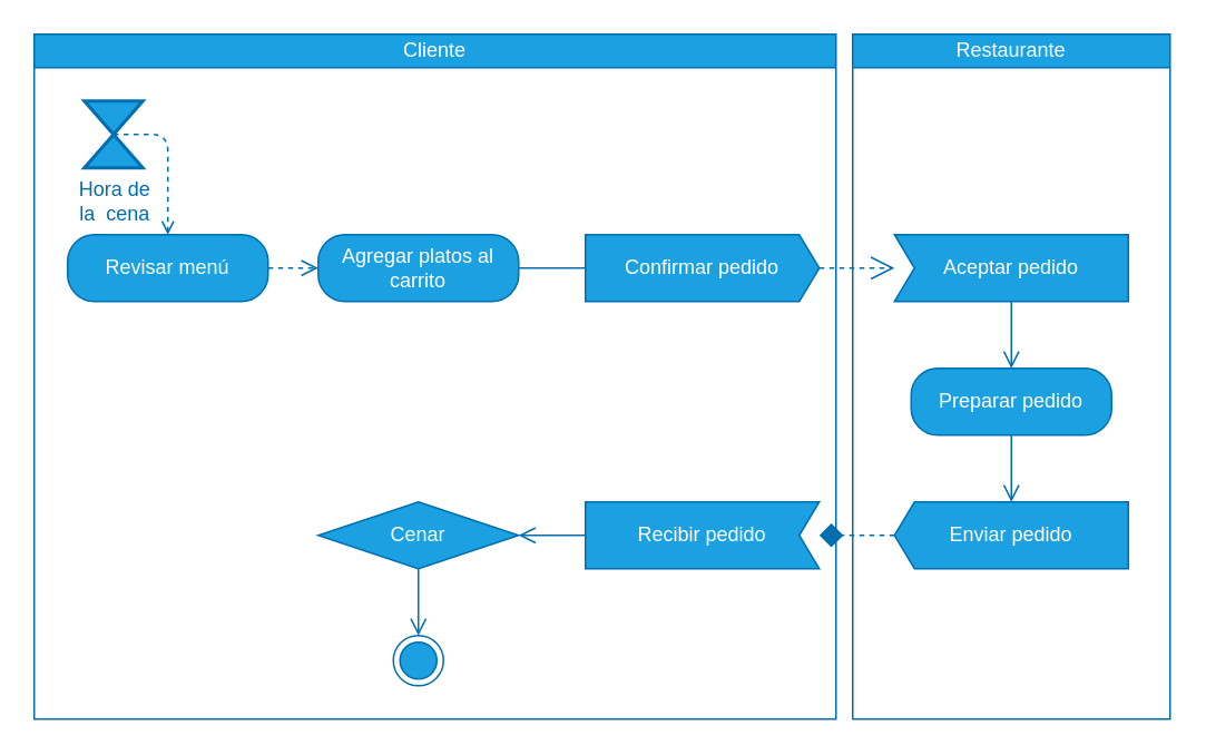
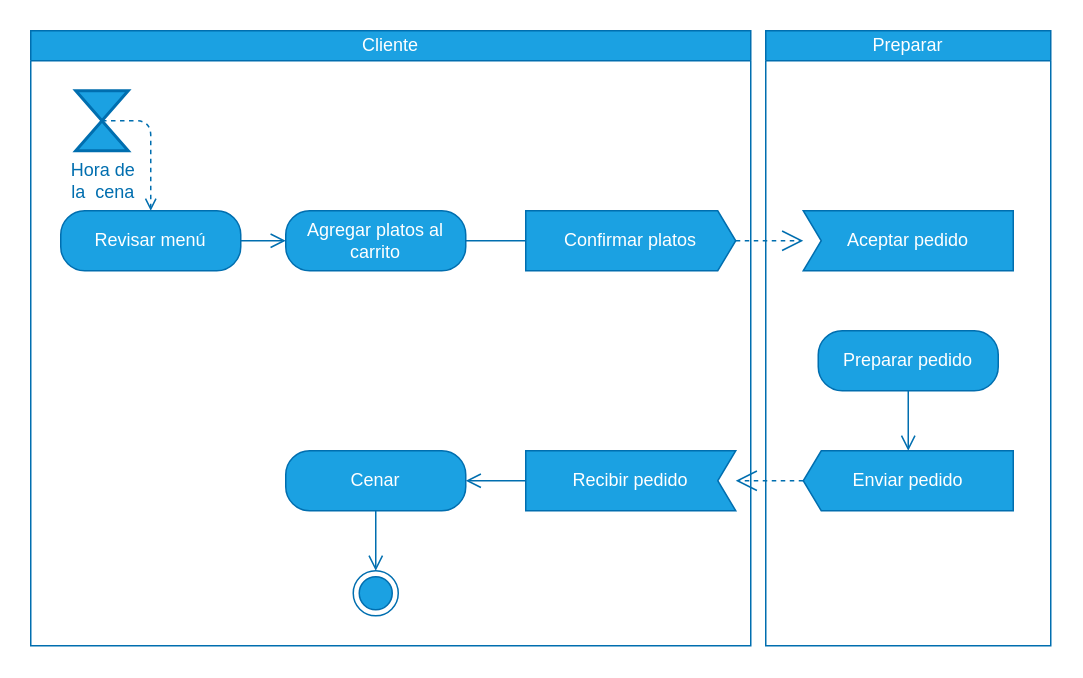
- <mxCell id="13" value="Restaurante" style="swimlane;startSize=20;whiteSpace=wrap;html=1;fontStyle=0;fillColor=#1ba1e2;fontColor=#ffffff;strokeColor=#006EAF;" vertex="1" parent="1"><mxGeometry x="510" y="20" width="190" height="410" as="geometry" /></mxCell>
+ <mxCell id="13" value="Preparar" style="swimlane;startSize=20;whiteSpace=wrap;html=1;fontStyle=0;fillColor=#1ba1e2;fontColor=#ffffff;strokeColor=#006EAF;" vertex="1" parent="1"><mxGeometry x="510" y="20" width="190" height="410" as="geometry" /></mxCell>
- <mxCell id="3" value="" style="edgeStyle=orthogonalEdgeStyle;html=1;verticalAlign=bottom;endArrow=open;endSize=8;strokeColor=#006EAF;fontStyle=0;fillColor=#1ba1e2;dashed=1;" edge="1" source="2" parent="1" target="4"><mxGeometry relative="1" as="geometry"><mxPoint x="100" y="240" as="targetPoint" /></mxGeometry></mxCell>
+ <mxCell id="3" value="" style="edgeStyle=orthogonalEdgeStyle;html=1;verticalAlign=bottom;endArrow=open;endSize=8;strokeColor=#006EAF;fontStyle=0;fillColor=#1ba1e2;" edge="1" source="2" parent="1" target="4"><mxGeometry relative="1" as="geometry"><mxPoint x="100" y="240" as="targetPoint" /></mxGeometry></mxCell>
- <mxCell id="19" value="Confirmar pedido" style="shape=mxgraph.sysml.sendSigAct;whiteSpace=wrap;align=center;fontStyle=0;fillColor=#1ba1e2;fontColor=#ffffff;strokeColor=#006EAF;" vertex="1" parent="1"><mxGeometry x="350" y="140" width="140" height="40" as="geometry" /></mxCell>
+ <mxCell id="19" value="Confirmar platos" style="shape=mxgraph.sysml.sendSigAct;whiteSpace=wrap;align=center;fontStyle=0;fillColor=#1ba1e2;fontColor=#ffffff;strokeColor=#006EAF;" vertex="1" parent="1"><mxGeometry x="350" y="140" width="140" height="40" as="geometry" /></mxCell>
- <mxCell id="18" value="" style="edgeStyle=orthogonalEdgeStyle;html=1;verticalAlign=bottom;endArrow=open;endSize=8;strokeColor=#006EAF;fontStyle=0;fillColor=#1ba1e2;" edge="1" parent="13" source="14" target="15"><mxGeometry relative="1" as="geometry"><mxPoint x="90" y="225" as="targetPoint" /><mxPoint x="105" y="250" as="sourcePoint" /></mxGeometry></mxCell>
- <mxCell id="8" value="Cenar" style="rhombus;whiteSpace=wrap;html=1;arcSize=40;fontColor=#ffffff;fillColor=#1ba1e2;strokeColor=#006EAF;fontStyle=0;" vertex="1" parent="6"><mxGeometry x="170" y="280" width="120" height="40" as="geometry" /></mxCell>
+ <mxCell id="8" value="Cenar" style="rounded=1;whiteSpace=wrap;html=1;arcSize=40;fontColor=#ffffff;fillColor=#1ba1e2;strokeColor=#006EAF;fontStyle=0" vertex="1" parent="6"><mxGeometry x="170" y="280" width="120" height="40" as="geometry" /></mxCell>
- <mxCell id="21" value="" style="endArrow=diamond;endSize=12;dashed=1;html=1;fontStyle=0;fillColor=#1ba1e2;strokeColor=#006EAF;" edge="1" parent="1" source="16" target="7"><mxGeometry width="160" relative="1" as="geometry"><mxPoint x="360" y="490" as="sourcePoint" /><mxPoint x="520" y="490" as="targetPoint" /></mxGeometry></mxCell>
+ <mxCell id="21" value="" style="endArrow=open;endSize=12;dashed=1;html=1;fontStyle=0;fillColor=#1ba1e2;strokeColor=#006EAF;" edge="1" parent="1" source="16" target="7"><mxGeometry width="160" relative="1" as="geometry"><mxPoint x="360" y="490" as="sourcePoint" /><mxPoint x="520" y="490" as="targetPoint" /></mxGeometry></mxCell>
